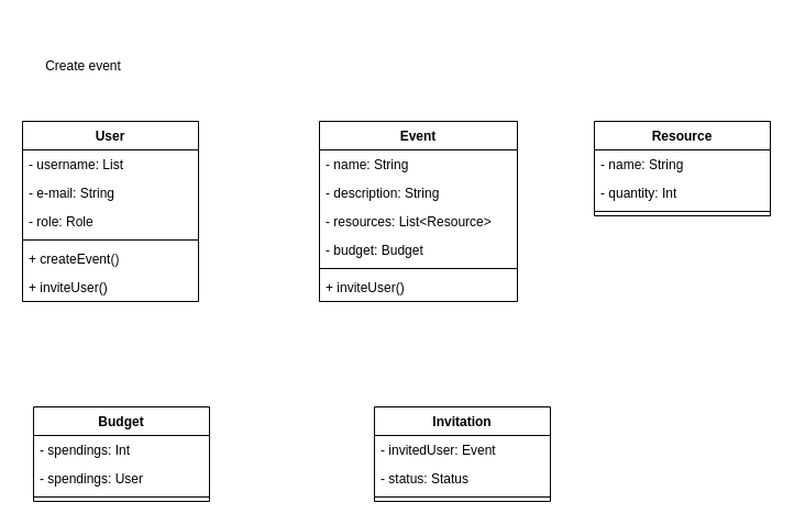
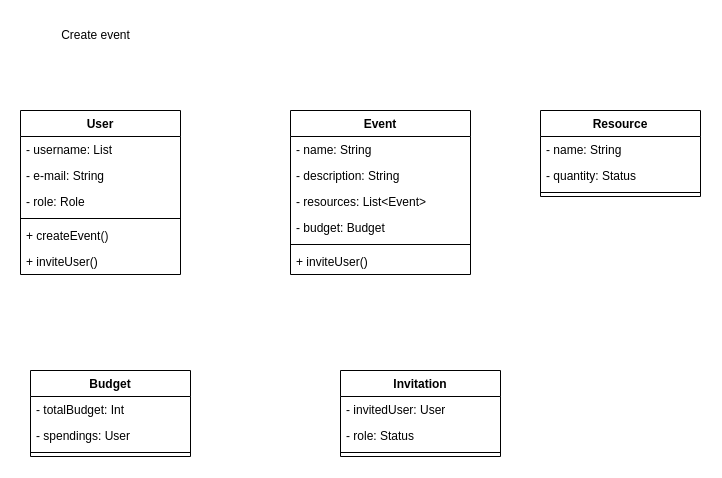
- <mxCell id="28" value="Create event" style="text;html=1;align=center;verticalAlign=middle;resizable=0;points=[];autosize=1;strokeColor=none;fillColor=none;" vertex="1" parent="1"><mxGeometry x="30" y="45" width="90" height="30" as="geometry" /></mxCell>
+ <mxCell id="28" value="Create event" style="text;html=1;align=center;verticalAlign=middle;resizable=0;points=[];autosize=1;strokeColor=none;fillColor=none;" vertex="1" parent="1"><mxGeometry x="50" y="20" width="90" height="30" as="geometry" /></mxCell>
- <mxCell id="18" value="- quantity: Int" style="text;strokeColor=none;fillColor=none;align=left;verticalAlign=top;spacingLeft=4;spacingRight=4;overflow=hidden;rotatable=0;points=[[0,0.5],[1,0.5]];portConstraint=eastwest;whiteSpace=wrap;html=1;" vertex="1" parent="16"><mxGeometry y="52" width="160" height="26" as="geometry" /></mxCell>
+ <mxCell id="18" value="- quantity: Status" style="text;strokeColor=none;fillColor=none;align=left;verticalAlign=top;spacingLeft=4;spacingRight=4;overflow=hidden;rotatable=0;points=[[0,0.5],[1,0.5]];portConstraint=eastwest;whiteSpace=wrap;html=1;" vertex="1" parent="16"><mxGeometry y="52" width="160" height="26" as="geometry" /></mxCell>
- <mxCell id="12" value="- resources: List&amp;lt;Resource&amp;gt;" style="text;strokeColor=none;fillColor=none;align=left;verticalAlign=top;spacingLeft=4;spacingRight=4;overflow=hidden;rotatable=0;points=[[0,0.5],[1,0.5]];portConstraint=eastwest;whiteSpace=wrap;html=1;" vertex="1" parent="9"><mxGeometry y="78" width="180" height="26" as="geometry" /></mxCell>
+ <mxCell id="12" value="- resources: List&amp;lt;Event&amp;gt;" style="text;strokeColor=none;fillColor=none;align=left;verticalAlign=top;spacingLeft=4;spacingRight=4;overflow=hidden;rotatable=0;points=[[0,0.5],[1,0.5]];portConstraint=eastwest;whiteSpace=wrap;html=1;" vertex="1" parent="9"><mxGeometry y="78" width="180" height="26" as="geometry" /></mxCell>
- <mxCell id="21" value="- spendings: Int" style="text;strokeColor=none;fillColor=none;align=left;verticalAlign=top;spacingLeft=4;spacingRight=4;overflow=hidden;rotatable=0;points=[[0,0.5],[1,0.5]];portConstraint=eastwest;whiteSpace=wrap;html=1;" vertex="1" parent="20"><mxGeometry y="26" width="160" height="26" as="geometry" /></mxCell>
+ <mxCell id="21" value="- totalBudget: Int" style="text;strokeColor=none;fillColor=none;align=left;verticalAlign=top;spacingLeft=4;spacingRight=4;overflow=hidden;rotatable=0;points=[[0,0.5],[1,0.5]];portConstraint=eastwest;whiteSpace=wrap;html=1;" vertex="1" parent="20"><mxGeometry y="26" width="160" height="26" as="geometry" /></mxCell>
- <mxCell id="25" value="- invitedUser: Event" style="text;strokeColor=none;fillColor=none;align=left;verticalAlign=top;spacingLeft=4;spacingRight=4;overflow=hidden;rotatable=0;points=[[0,0.5],[1,0.5]];portConstraint=eastwest;whiteSpace=wrap;html=1;" vertex="1" parent="24"><mxGeometry y="26" width="160" height="26" as="geometry" /></mxCell>
+ <mxCell id="25" value="- invitedUser: User" style="text;strokeColor=none;fillColor=none;align=left;verticalAlign=top;spacingLeft=4;spacingRight=4;overflow=hidden;rotatable=0;points=[[0,0.5],[1,0.5]];portConstraint=eastwest;whiteSpace=wrap;html=1;" vertex="1" parent="24"><mxGeometry y="26" width="160" height="26" as="geometry" /></mxCell>
- <mxCell id="26" value="- status: Status" style="text;strokeColor=none;fillColor=none;align=left;verticalAlign=top;spacingLeft=4;spacingRight=4;overflow=hidden;rotatable=0;points=[[0,0.5],[1,0.5]];portConstraint=eastwest;whiteSpace=wrap;html=1;" vertex="1" parent="24"><mxGeometry y="52" width="160" height="26" as="geometry" /></mxCell>
+ <mxCell id="26" value="- role: Status" style="text;strokeColor=none;fillColor=none;align=left;verticalAlign=top;spacingLeft=4;spacingRight=4;overflow=hidden;rotatable=0;points=[[0,0.5],[1,0.5]];portConstraint=eastwest;whiteSpace=wrap;html=1;" vertex="1" parent="24"><mxGeometry y="52" width="160" height="26" as="geometry" /></mxCell>
